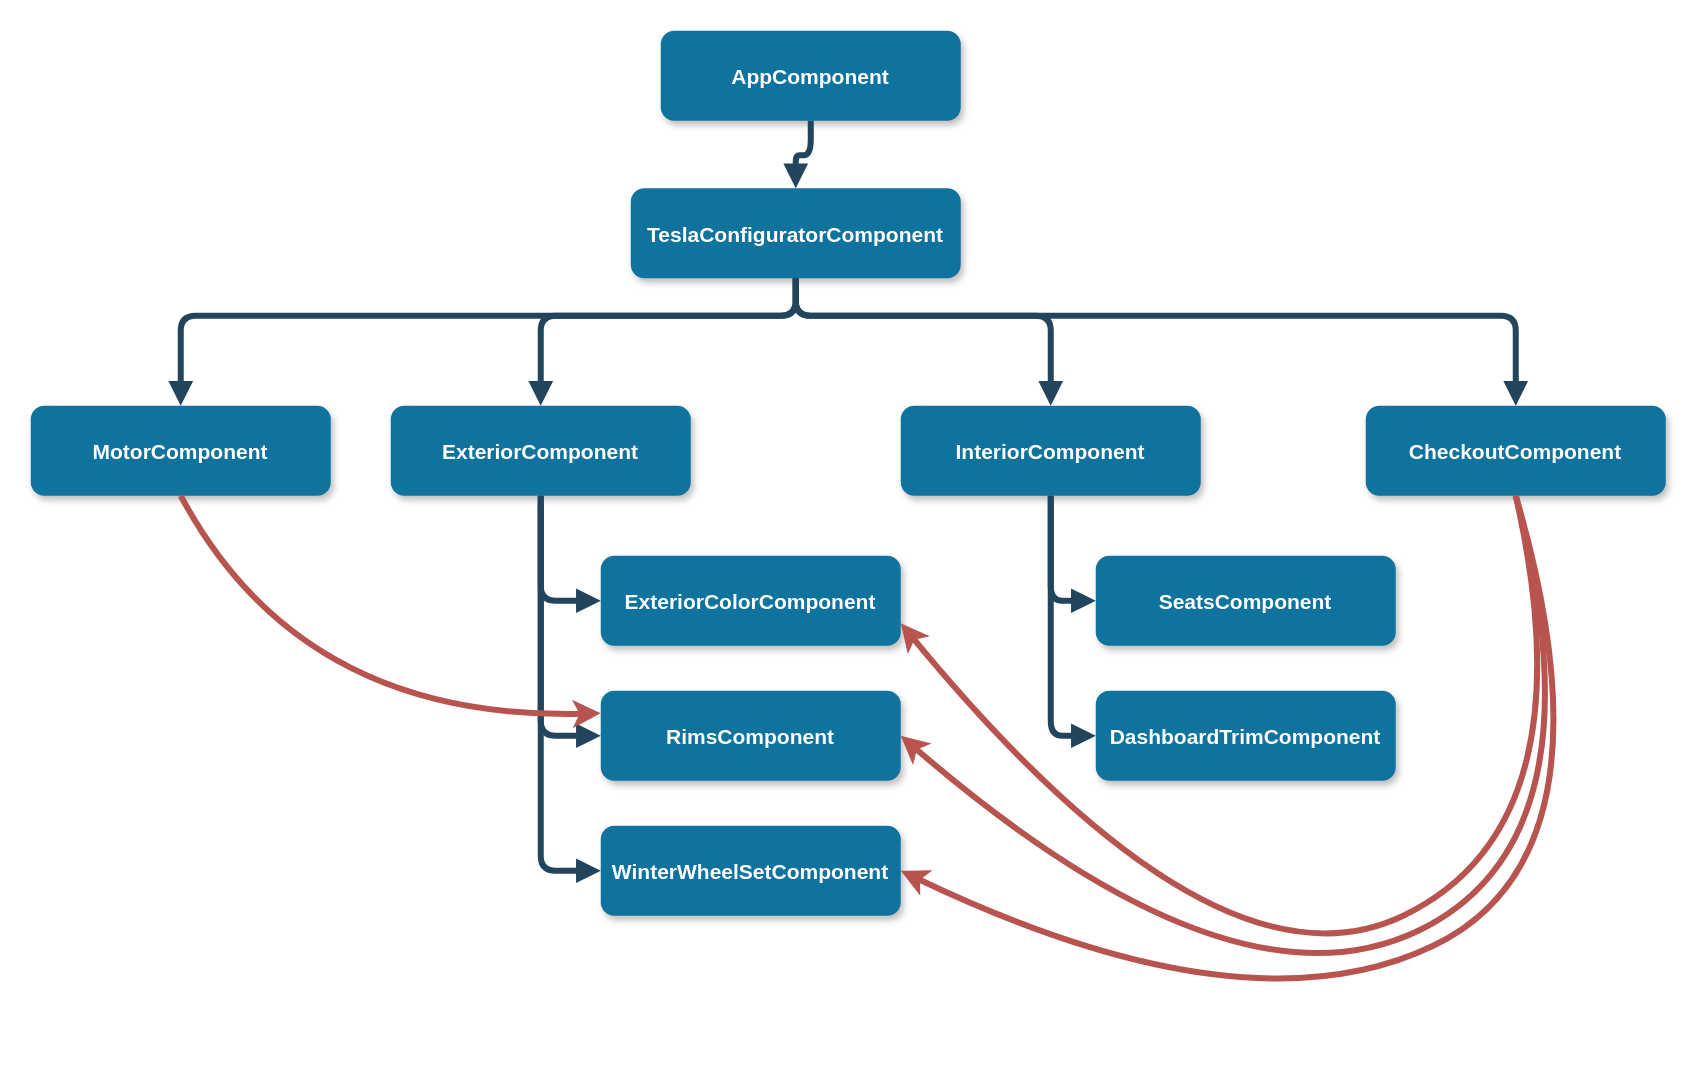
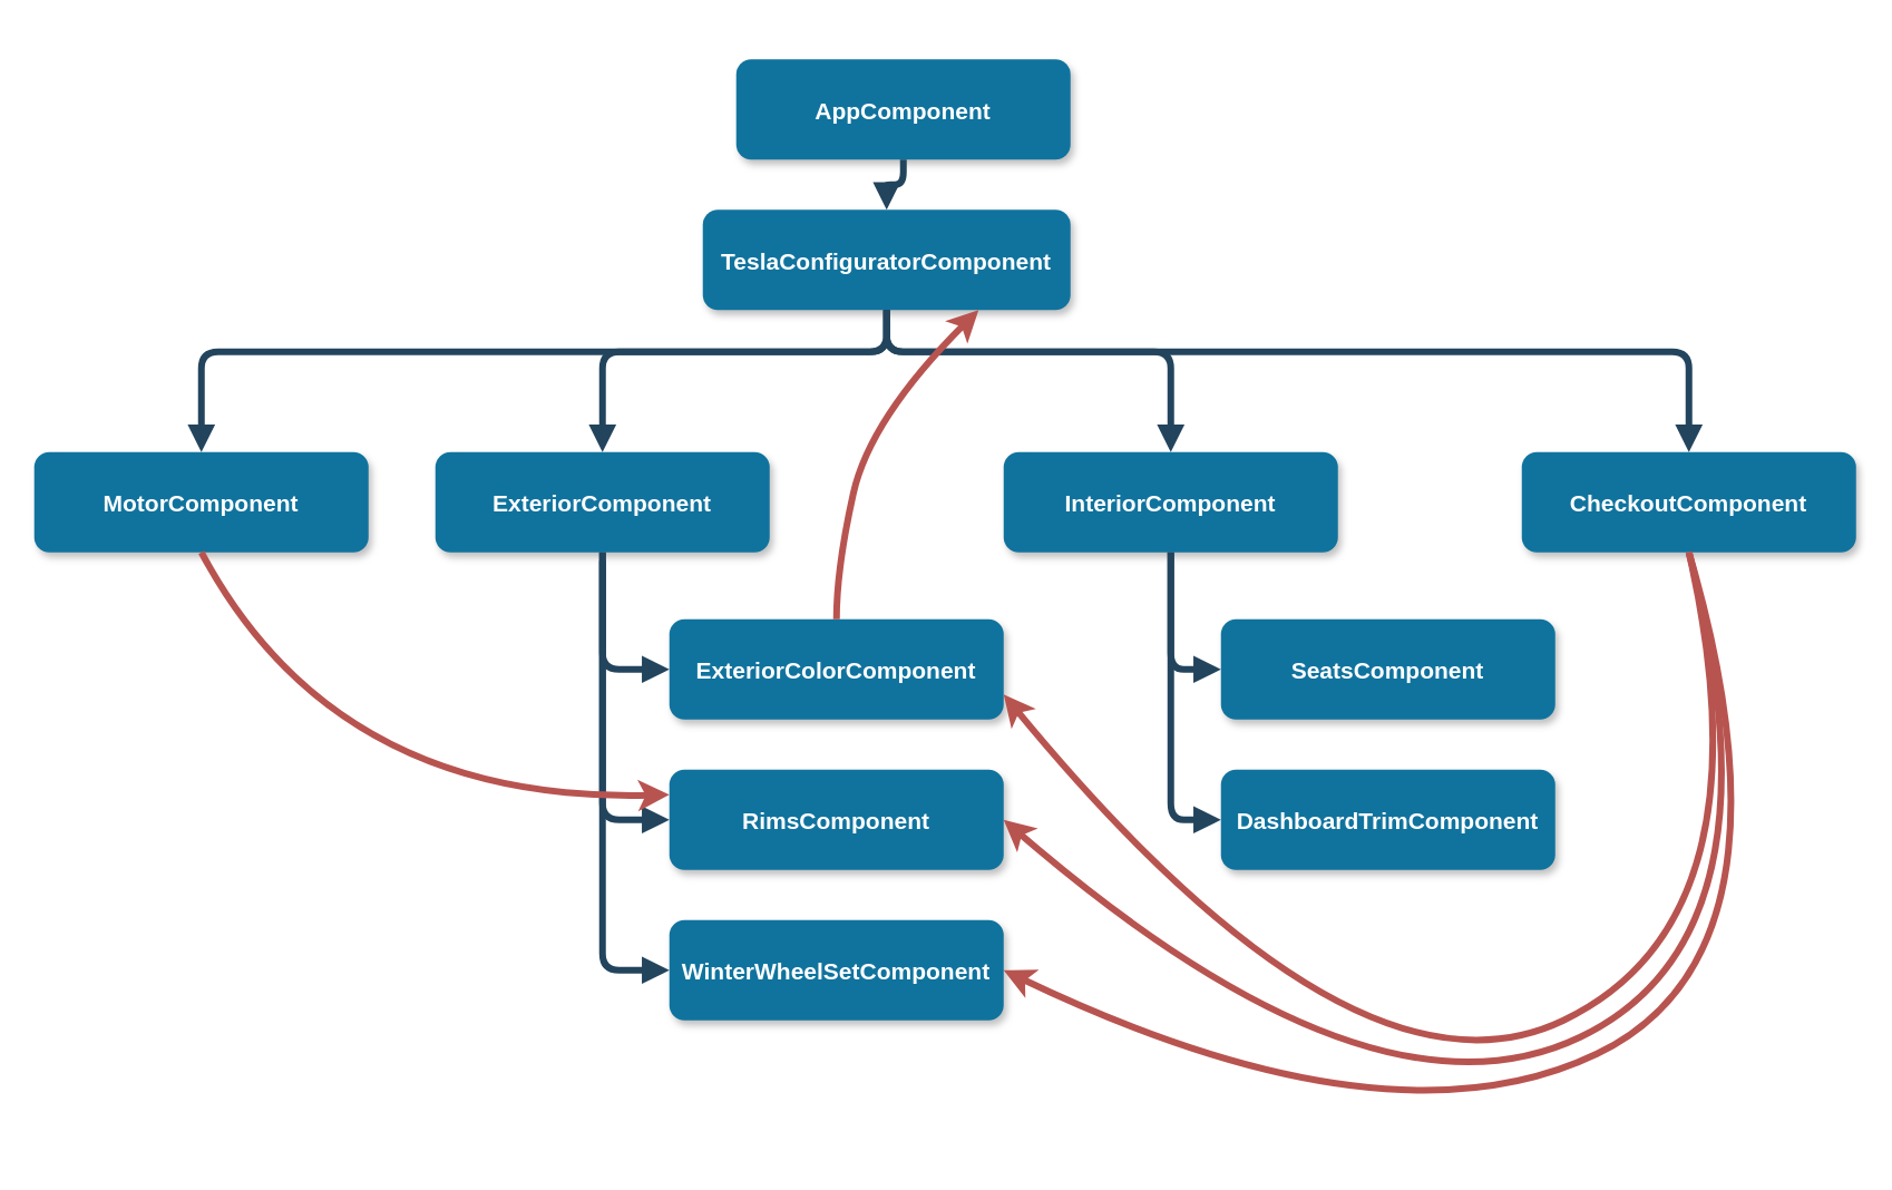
- <mxCell id="2" value="AppComponent" style="rounded=1;fillColor=#10739E;strokeColor=none;shadow=1;gradientColor=none;fontStyle=1;fontColor=#FFFFFF;fontSize=14;" parent="1" vertex="1"><mxGeometry x="440" y="20" width="200" height="60" as="geometry" /></mxCell>
+ <mxCell id="2" value="AppComponent" style="rounded=1;fillColor=#10739E;strokeColor=none;shadow=1;gradientColor=none;fontStyle=1;fontColor=#FFFFFF;fontSize=14;" parent="1" vertex="1"><mxGeometry x="440" y="35" width="200" height="60" as="geometry" /></mxCell>
+ <mxCell id="26" value="" style="curved=1;endArrow=classic;html=1;exitX=0.5;exitY=0;exitDx=0;exitDy=0;entryX=0.75;entryY=1;entryDx=0;entryDy=0;fillColor=#f8cecc;strokeColor=#b85450;strokeWidth=4;" edge="1" parent="1" source="6" target="3"><mxGeometry width="50" height="50" relative="1" as="geometry"><mxPoint x="1020" y="340" as="sourcePoint" /><mxPoint x="610" y="425" as="targetPoint" /><Array as="points"><mxPoint x="500" y="340" /><mxPoint x="520" y="250" /></Array></mxGeometry></mxCell>
